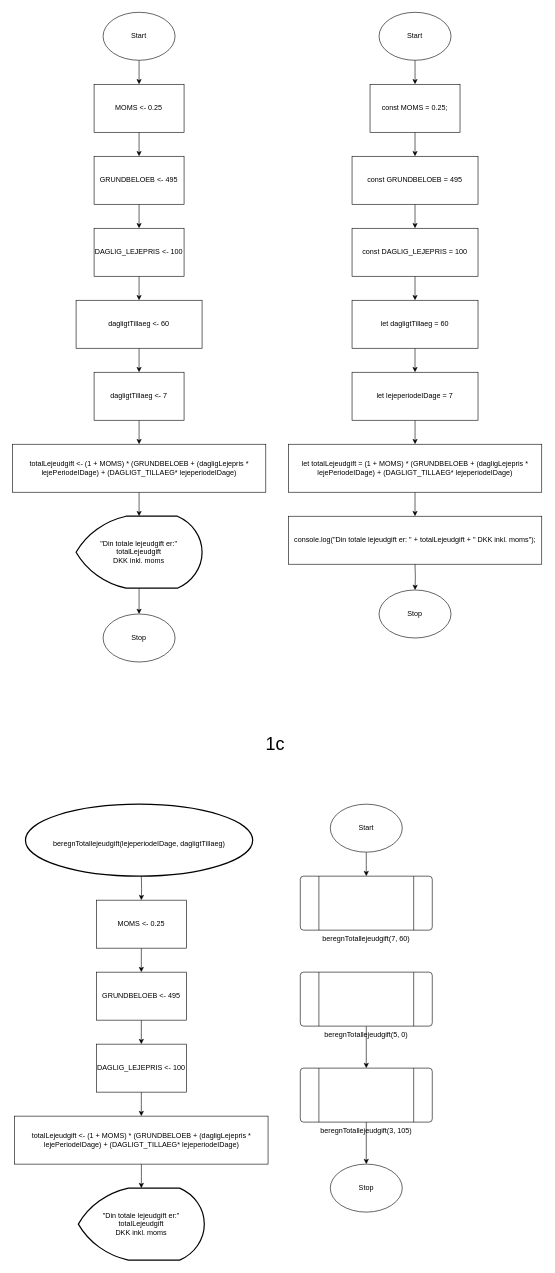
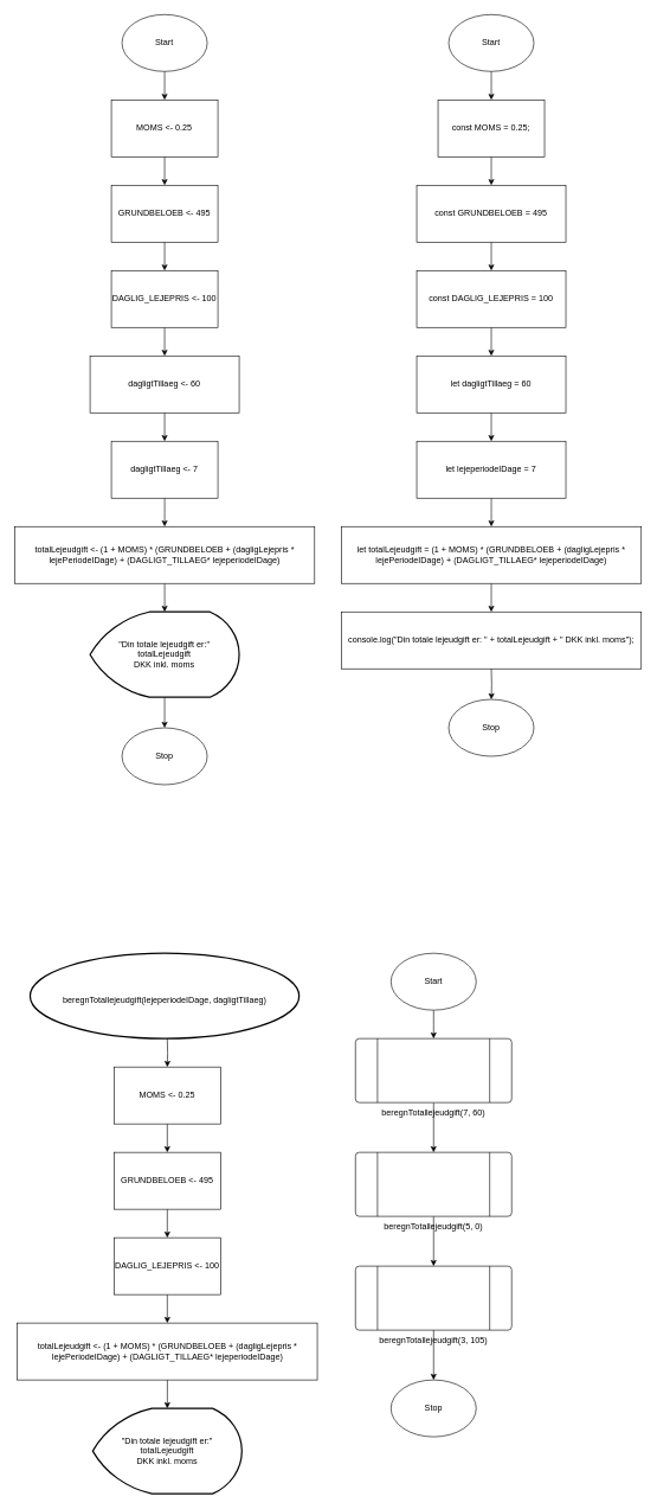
- <mxCell id="32" value="1c" style="text;html=1;align=center;verticalAlign=middle;resizable=0;points=[];autosize=1;fontSize=30;" parent="1" vertex="1"><mxGeometry x="432.5" y="1220" width="50" height="40" as="geometry" /></mxCell>
+ <mxCell id="45" value="" style="edgeStyle=orthogonalEdgeStyle;rounded=0;orthogonalLoop=1;jettySize=auto;html=1;fontSize=30;" parent="1" source="46" target="54" edge="1"><mxGeometry relative="1" as="geometry" /></mxCell>
